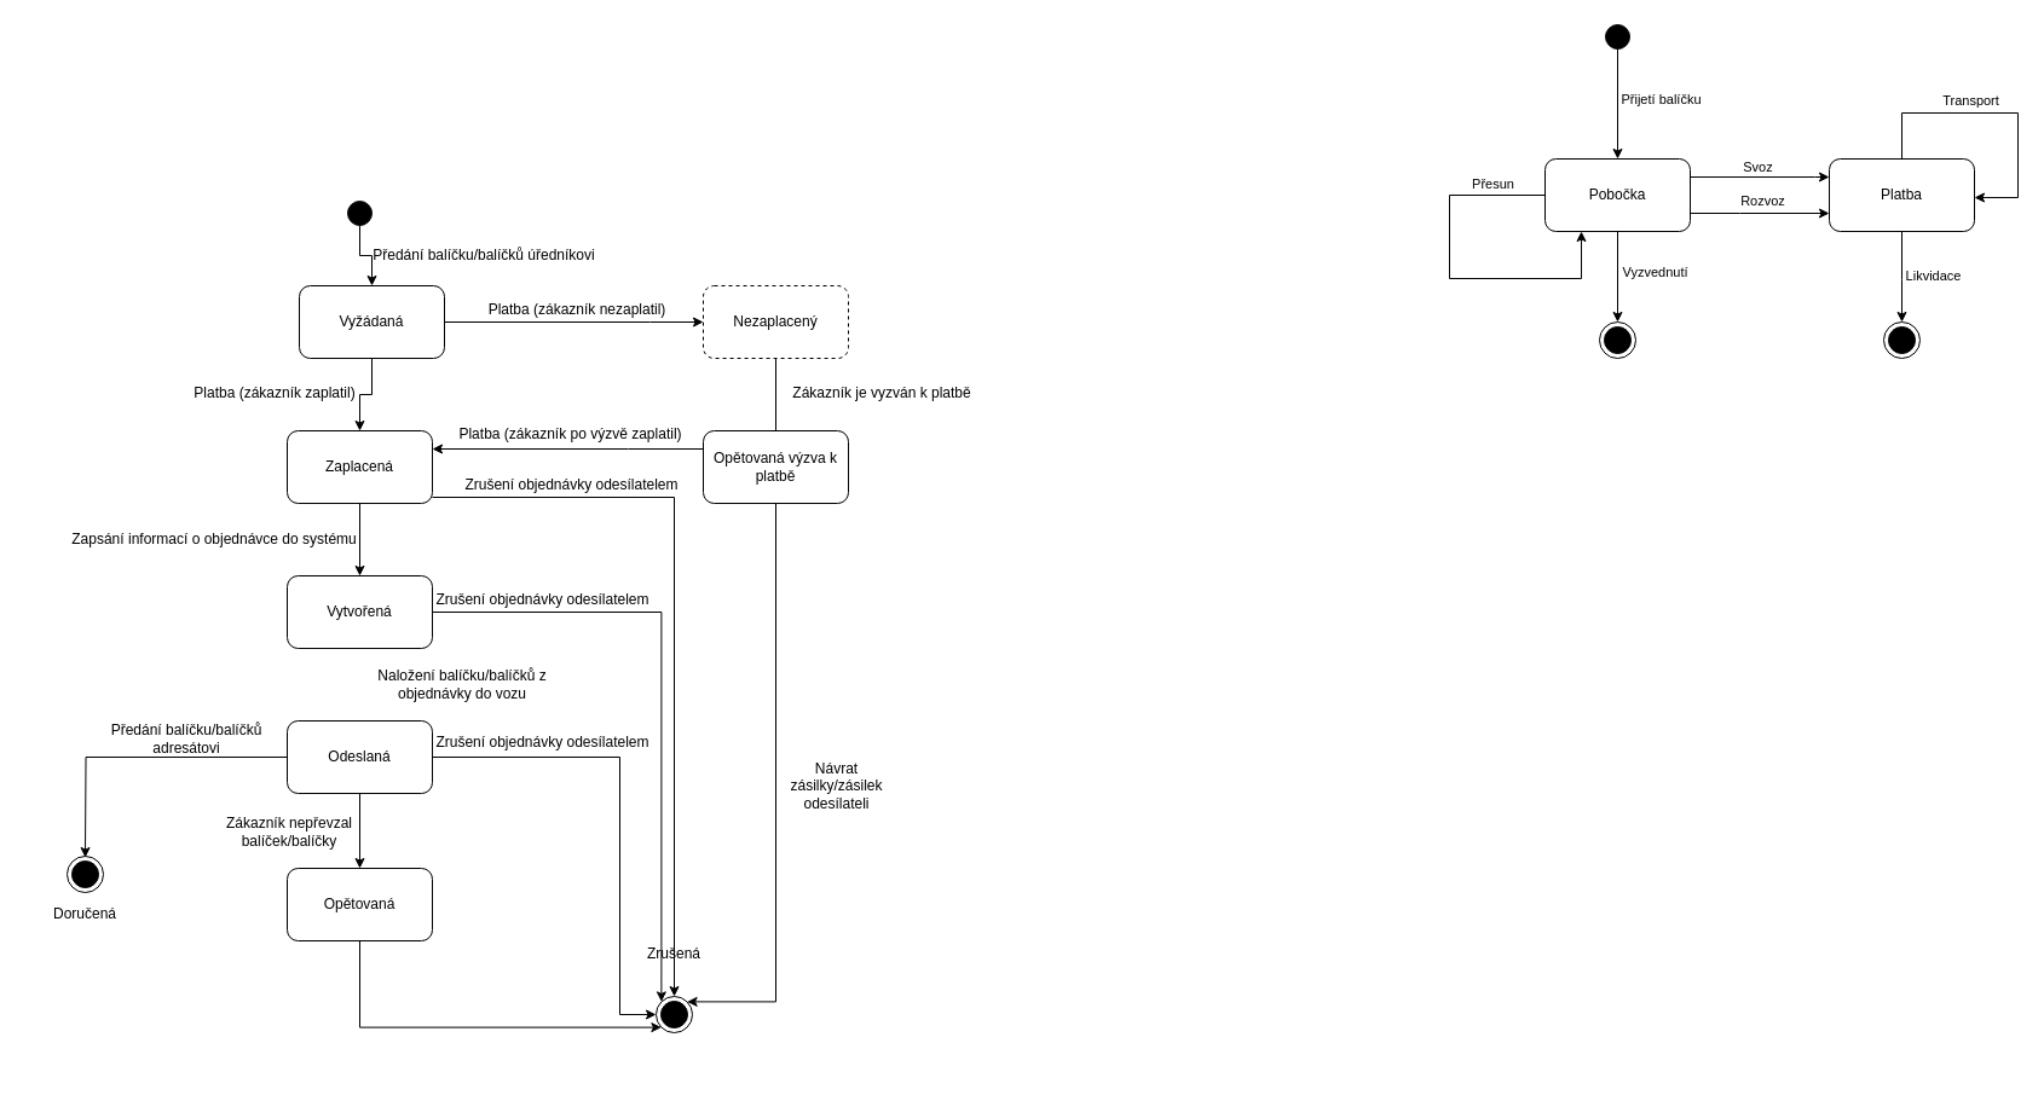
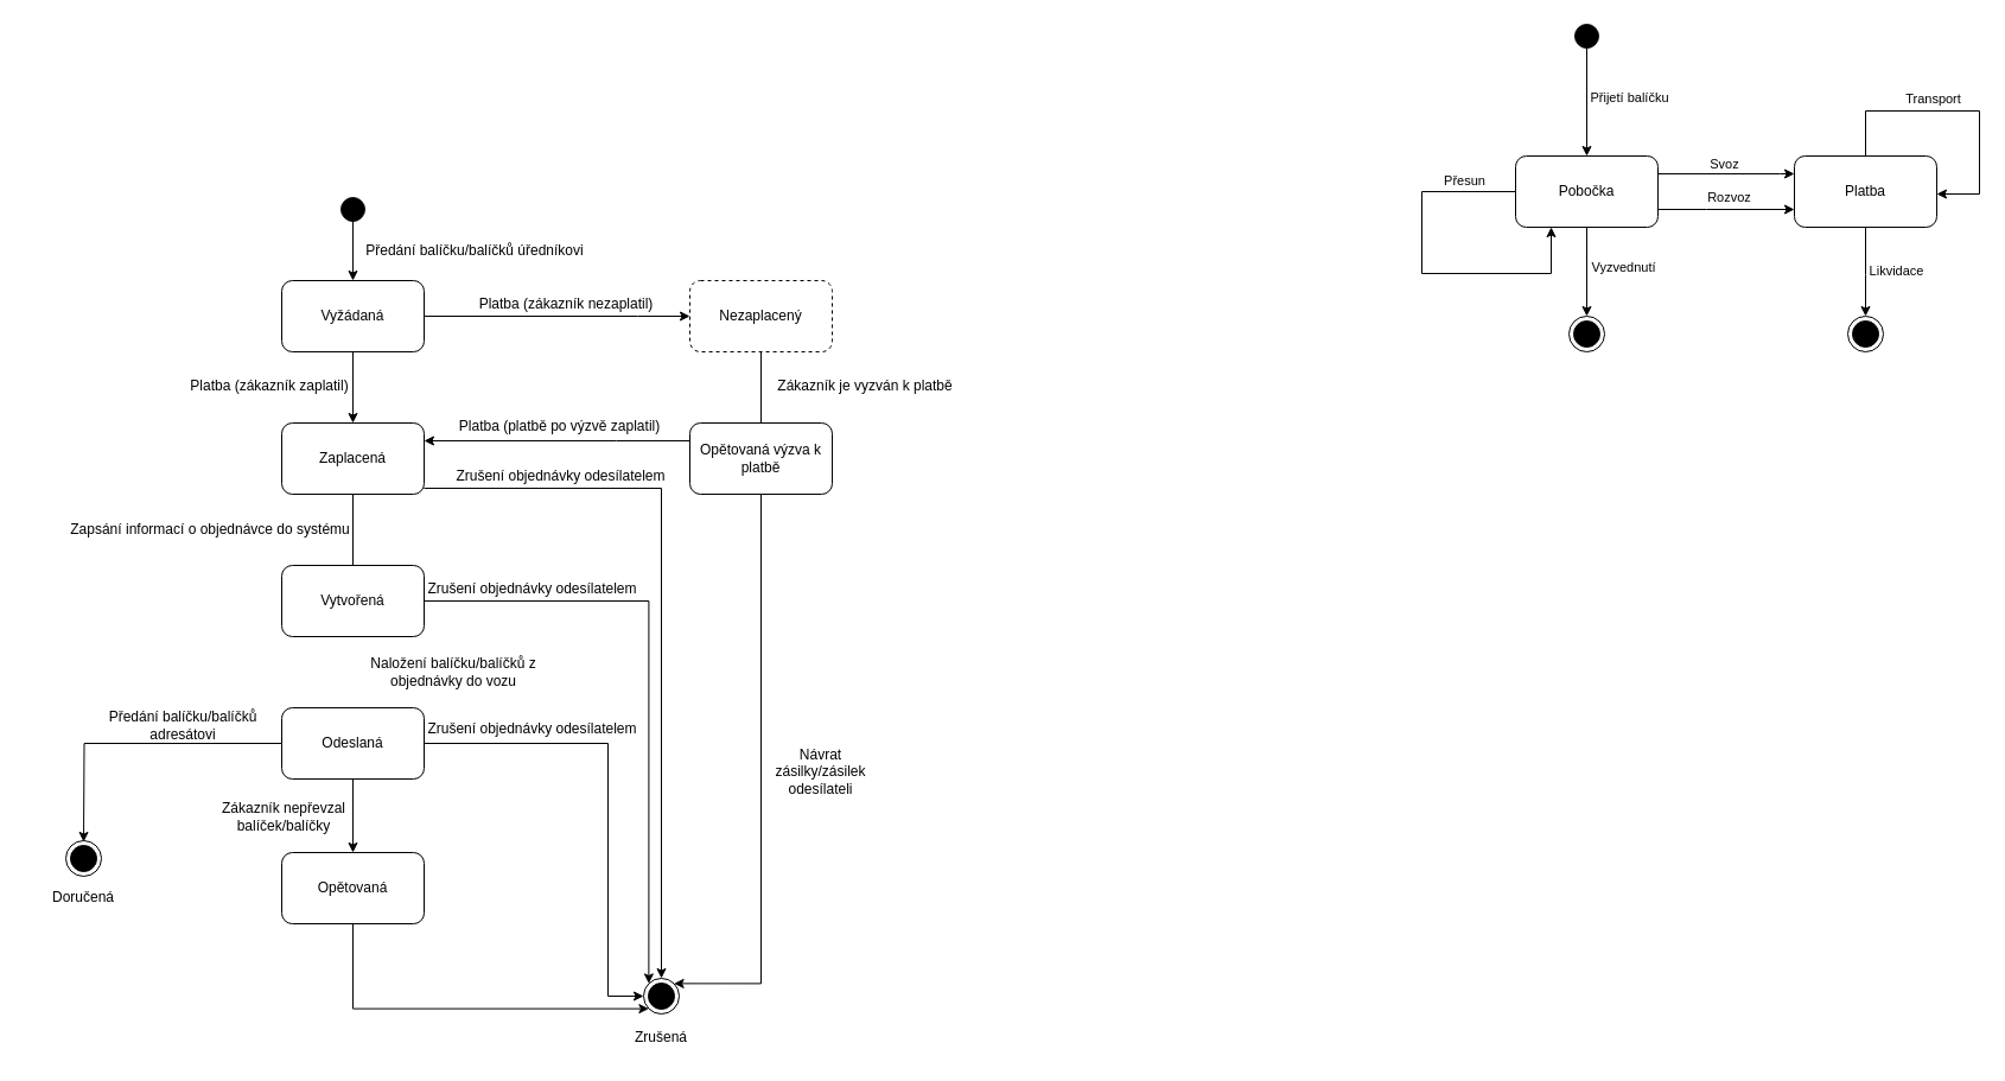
- <mxCell id="3" value="Vyžádaná" style="rounded=1;whiteSpace=wrap;html=1;shadow=0;strokeColor=#000000;fillColor=#FFFFFF;" parent="1" vertex="1"><mxGeometry x="247" y="236" width="120" height="60" as="geometry" /></mxCell>
+ <mxCell id="3" value="Vyžádaná" style="rounded=1;whiteSpace=wrap;html=1;shadow=0;strokeColor=#000000;fillColor=#FFFFFF;" parent="1" vertex="1"><mxGeometry x="237" y="236" width="120" height="60" as="geometry" /></mxCell>
- <mxCell id="31" value="Platba (zákazník po výzvě zaplatil)" style="text;html=1;strokeColor=none;fillColor=none;align=center;verticalAlign=middle;whiteSpace=wrap;rounded=0;shadow=0;" parent="1" vertex="1"><mxGeometry x="375" y="344" width="193" height="30" as="geometry" /></mxCell>
+ <mxCell id="31" value="Platba (platbě po výzvě zaplatil)" style="text;html=1;strokeColor=none;fillColor=none;align=center;verticalAlign=middle;whiteSpace=wrap;rounded=0;shadow=0;" parent="1" vertex="1"><mxGeometry x="375" y="344" width="193" height="30" as="geometry" /></mxCell>
- <mxCell id="6" style="edgeStyle=orthogonalEdgeStyle;rounded=0;orthogonalLoop=1;jettySize=auto;html=1;entryX=0.5;entryY=0;entryDx=0;entryDy=0;" parent="1" source="8" target="10" edge="1"><mxGeometry relative="1" as="geometry" /></mxCell>
+ <mxCell id="6" style="edgeStyle=orthogonalEdgeStyle;rounded=0;orthogonalLoop=1;jettySize=auto;html=1;entryX=0.5;entryY=0;entryDx=0;entryDy=0;endArrow=none;" parent="1" source="8" target="10" edge="1"><mxGeometry relative="1" as="geometry" /></mxCell>
- <mxCell id="39" value="Zrušená" style="text;html=1;strokeColor=none;fillColor=none;align=center;verticalAlign=middle;whiteSpace=wrap;rounded=0;shadow=0;" vertex="1" parent="1"><mxGeometry x="507" y="774" width="100" height="30" as="geometry" /></mxCell>
+ <mxCell id="39" value="Zrušená" style="text;html=1;strokeColor=none;fillColor=none;align=center;verticalAlign=middle;whiteSpace=wrap;rounded=0;shadow=0;" vertex="1" parent="1"><mxGeometry x="507" y="859" width="100" height="30" as="geometry" /></mxCell>
